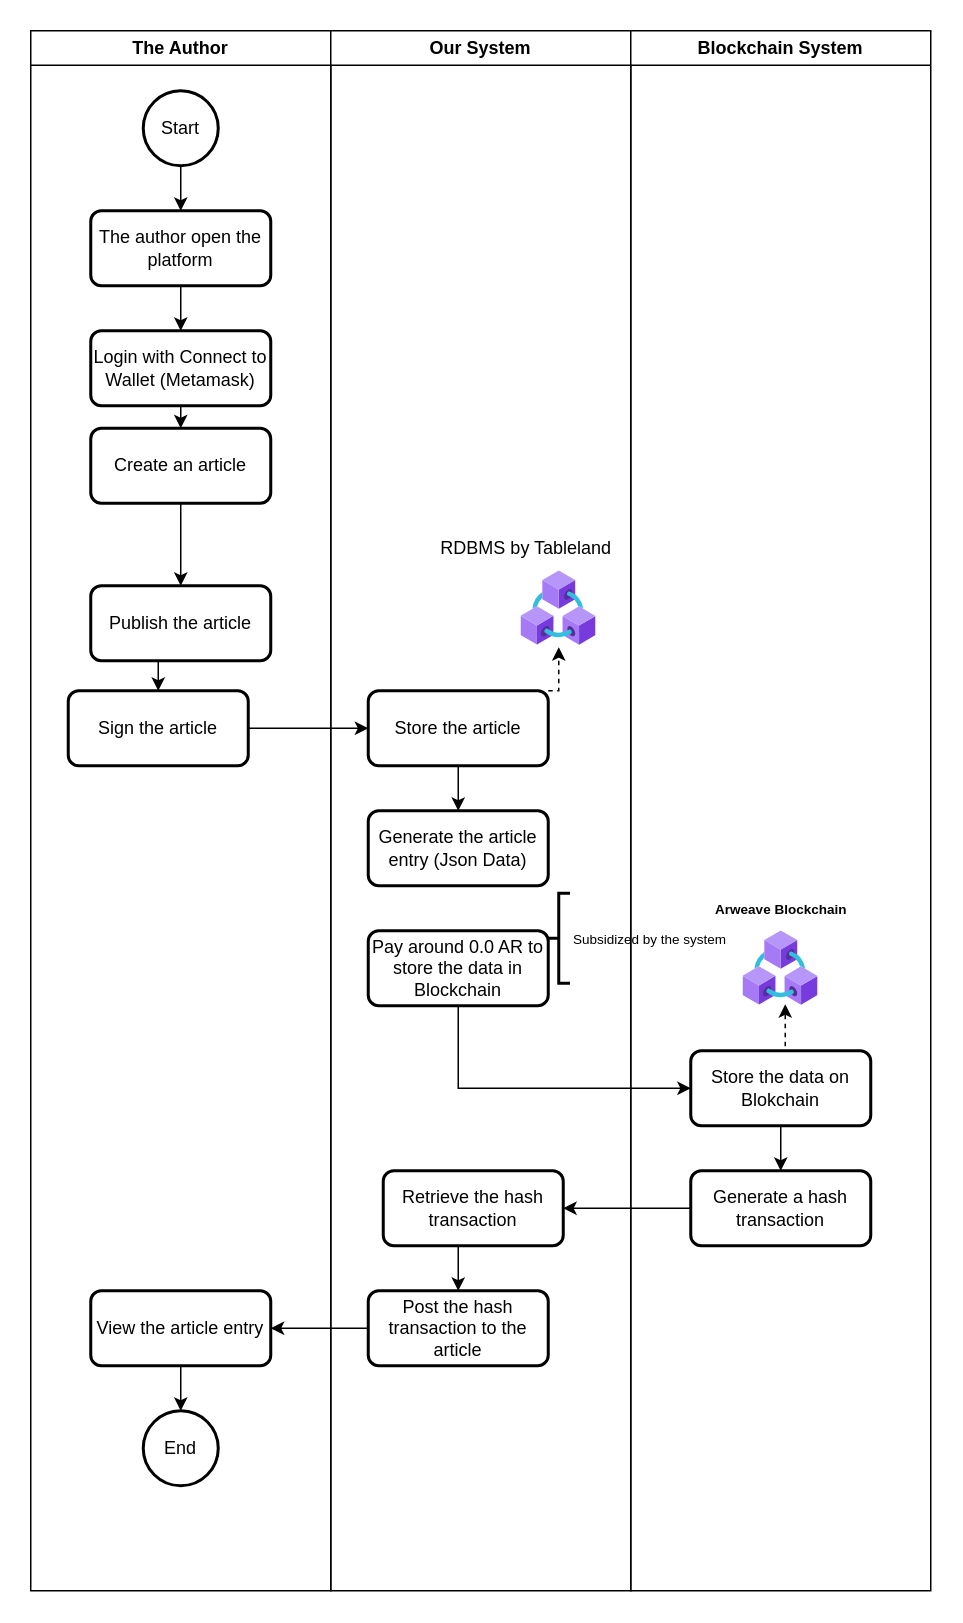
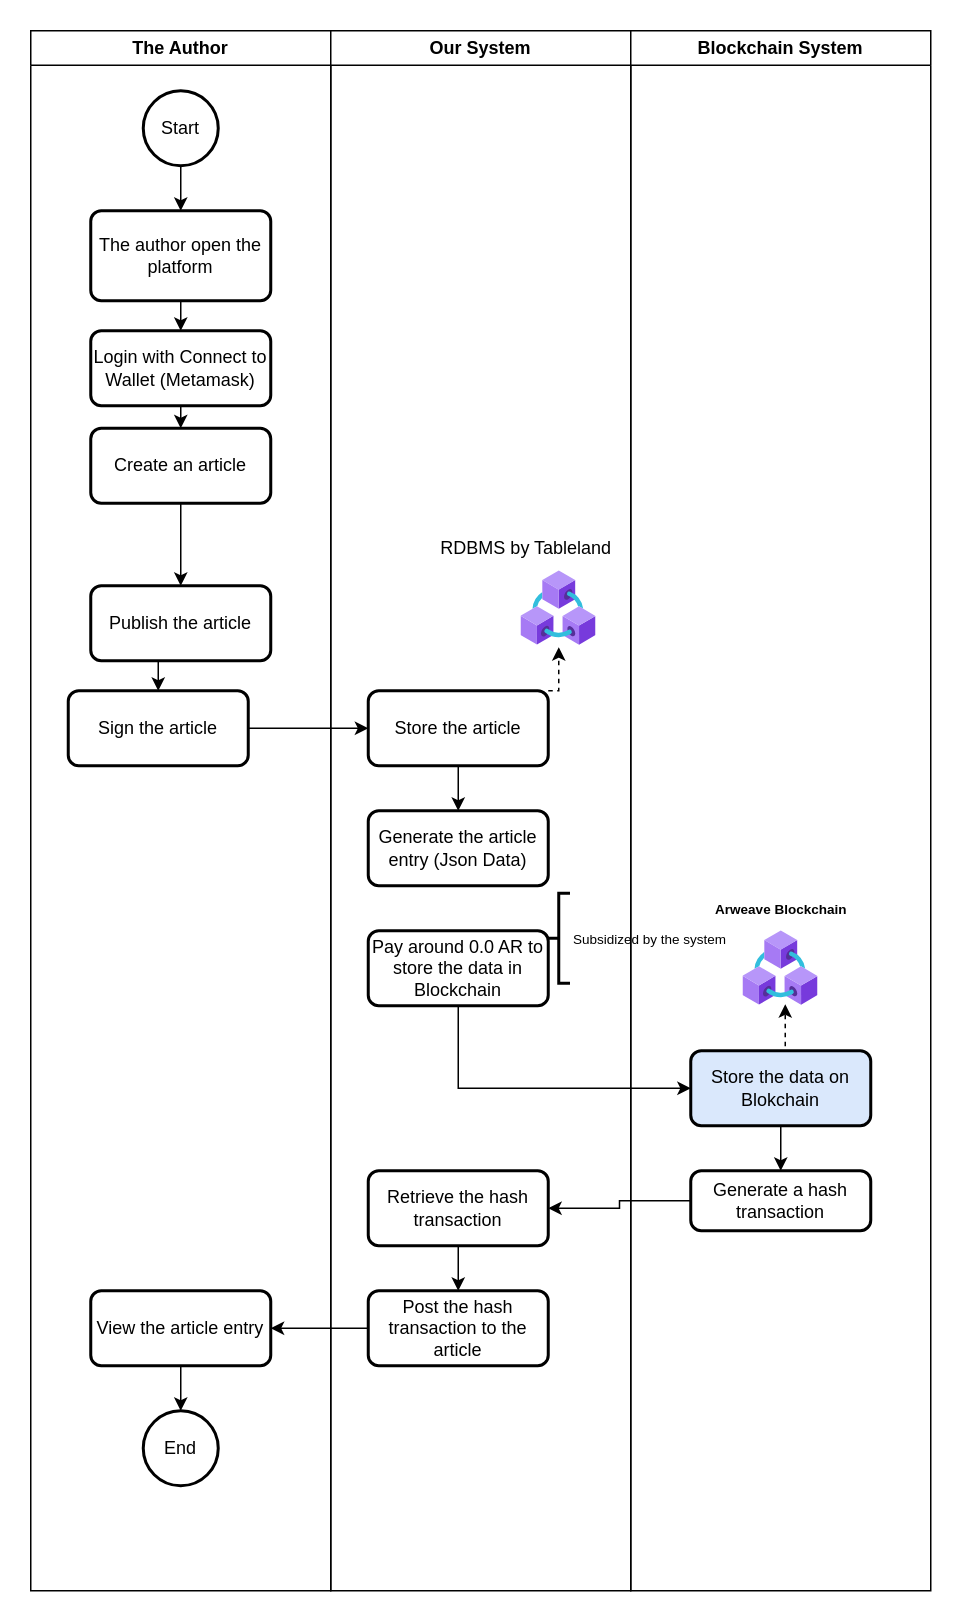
- <mxCell id="6" value="The author open the platform" style="rounded=1;whiteSpace=wrap;html=1;absoluteArcSize=1;arcSize=14;strokeWidth=2;" parent="2" vertex="1"><mxGeometry x="40" y="120" width="120" height="50" as="geometry" /></mxCell>
+ <mxCell id="6" value="The author open the platform" style="rounded=1;whiteSpace=wrap;html=1;absoluteArcSize=1;arcSize=14;strokeWidth=2;" parent="2" vertex="1"><mxGeometry x="40" y="120" width="120" height="60" as="geometry" /></mxCell>
- <mxCell id="32" value="Store the data on Blokchain" style="rounded=1;whiteSpace=wrap;html=1;absoluteArcSize=1;arcSize=14;strokeWidth=2;" parent="29" vertex="1"><mxGeometry x="40" y="680" width="120" height="50" as="geometry" /></mxCell>
+ <mxCell id="32" value="Store the data on Blokchain" style="rounded=1;whiteSpace=wrap;html=1;absoluteArcSize=1;arcSize=14;strokeWidth=2;fillColor=#dae8fc;" parent="29" vertex="1"><mxGeometry x="40" y="680" width="120" height="50" as="geometry" /></mxCell>
- <mxCell id="25" value="Retrieve the hash transaction" style="rounded=1;whiteSpace=wrap;html=1;absoluteArcSize=1;arcSize=14;strokeWidth=2;" parent="17" vertex="1"><mxGeometry x="35" y="760" width="120" height="50" as="geometry" /></mxCell>
+ <mxCell id="25" value="Retrieve the hash transaction" style="rounded=1;whiteSpace=wrap;html=1;absoluteArcSize=1;arcSize=14;strokeWidth=2;" parent="17" vertex="1"><mxGeometry x="25" y="760" width="120" height="50" as="geometry" /></mxCell>
- <mxCell id="35" value="Generate a hash transaction" style="rounded=1;whiteSpace=wrap;html=1;absoluteArcSize=1;arcSize=14;strokeWidth=2;" parent="29" vertex="1"><mxGeometry x="40" y="760" width="120" height="50" as="geometry" /></mxCell>
+ <mxCell id="35" value="Generate a hash transaction" style="rounded=1;whiteSpace=wrap;html=1;absoluteArcSize=1;arcSize=14;strokeWidth=2;" parent="29" vertex="1"><mxGeometry x="40" y="760" width="120" height="40" as="geometry" /></mxCell>
